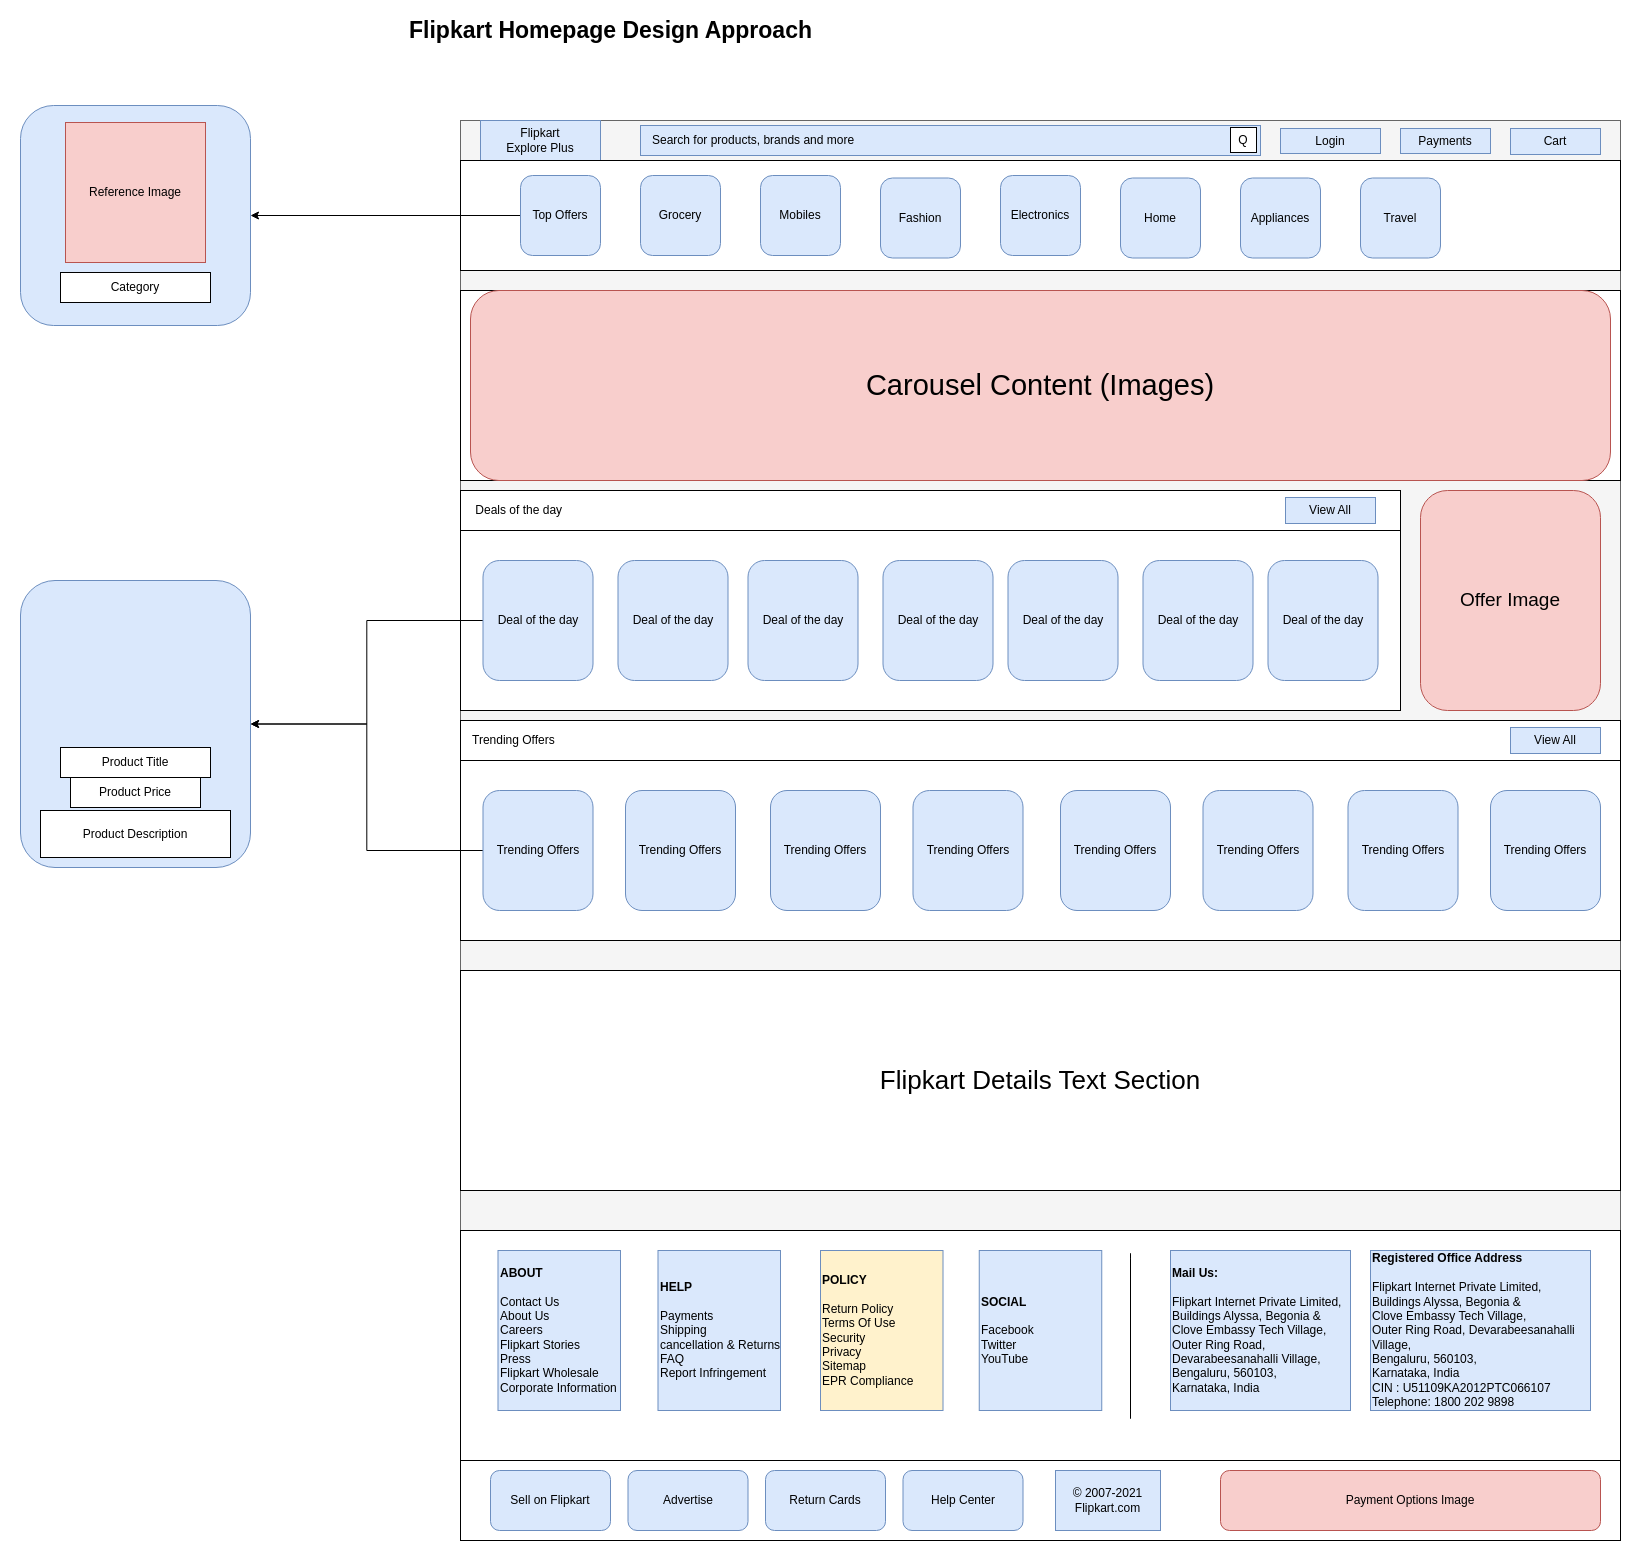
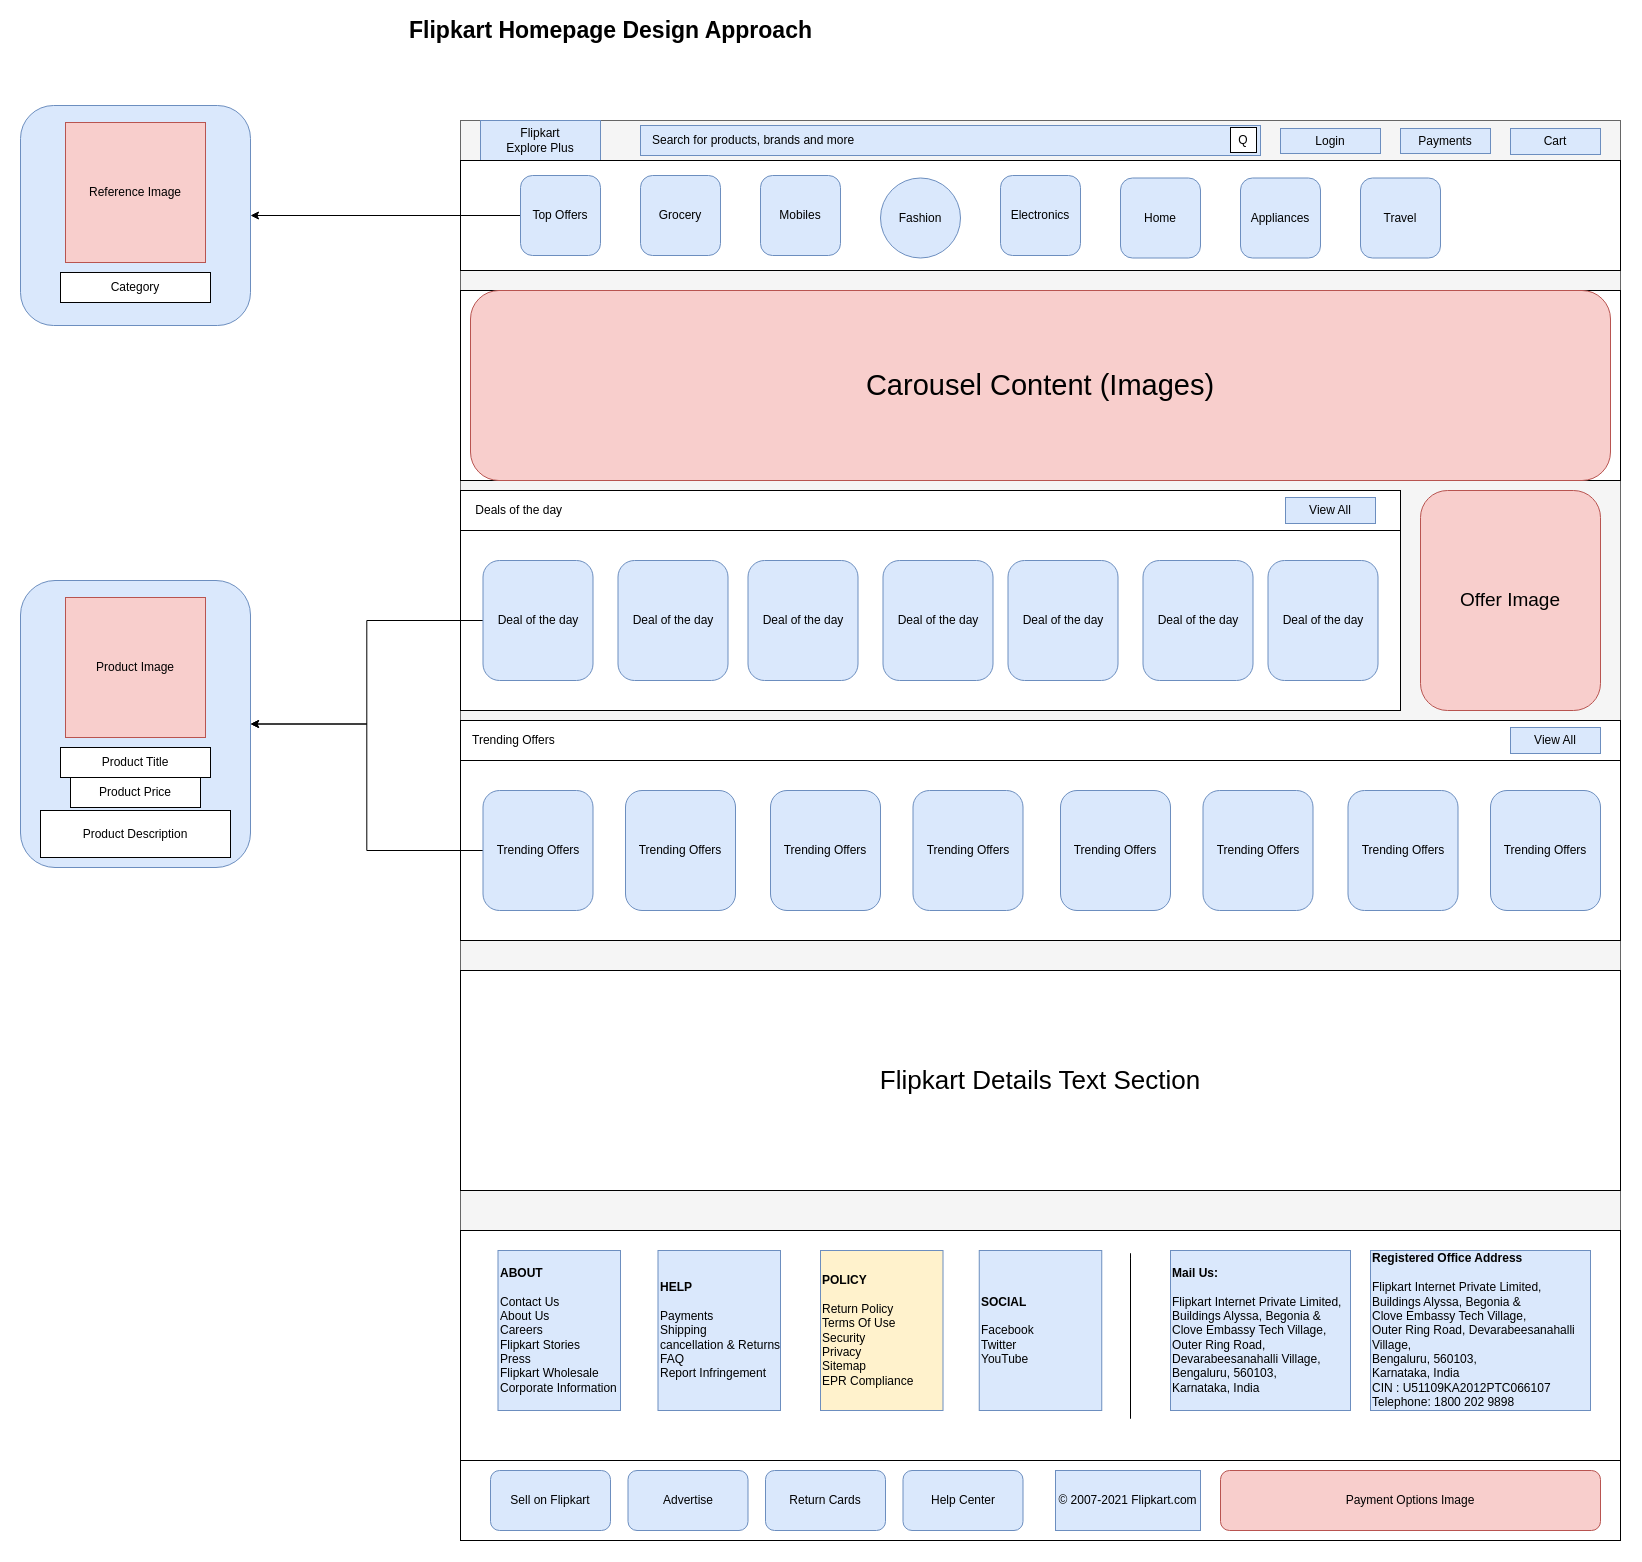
- <mxCell id="15" value="Fashion" style="rounded=1;whiteSpace=wrap;html=1;fillColor=#dae8fc;strokeColor=#6c8ebf;" parent="1" vertex="1"><mxGeometry x="880" y="177.5" width="80" height="80" as="geometry" /></mxCell>
+ <mxCell id="15" value="Fashion" style="ellipse;whiteSpace=wrap;html=1;fillColor=#dae8fc;strokeColor=#6c8ebf;" parent="1" vertex="1"><mxGeometry x="880" y="177.5" width="80" height="80" as="geometry" /></mxCell>
+ <mxCell id="64" value="&lt;span&gt;Product Image&lt;/span&gt;" style="whiteSpace=wrap;html=1;aspect=fixed;fillColor=#f8cecc;strokeColor=#b85450;" parent="1" vertex="1"><mxGeometry x="65" y="597" width="140" height="140" as="geometry" /></mxCell>
- <mxCell id="60" value="© 2007-2021 Flipkart.com" style="rounded=0;whiteSpace=wrap;html=1;fillColor=#dae8fc;strokeColor=#6c8ebf;" parent="1" vertex="1"><mxGeometry x="1055" y="1470" width="105" height="60" as="geometry" /></mxCell>
+ <mxCell id="60" value="© 2007-2021 Flipkart.com" style="rounded=0;whiteSpace=wrap;html=1;fillColor=#dae8fc;strokeColor=#6c8ebf;" parent="1" vertex="1"><mxGeometry x="1055" y="1470" width="145" height="60" as="geometry" /></mxCell>
